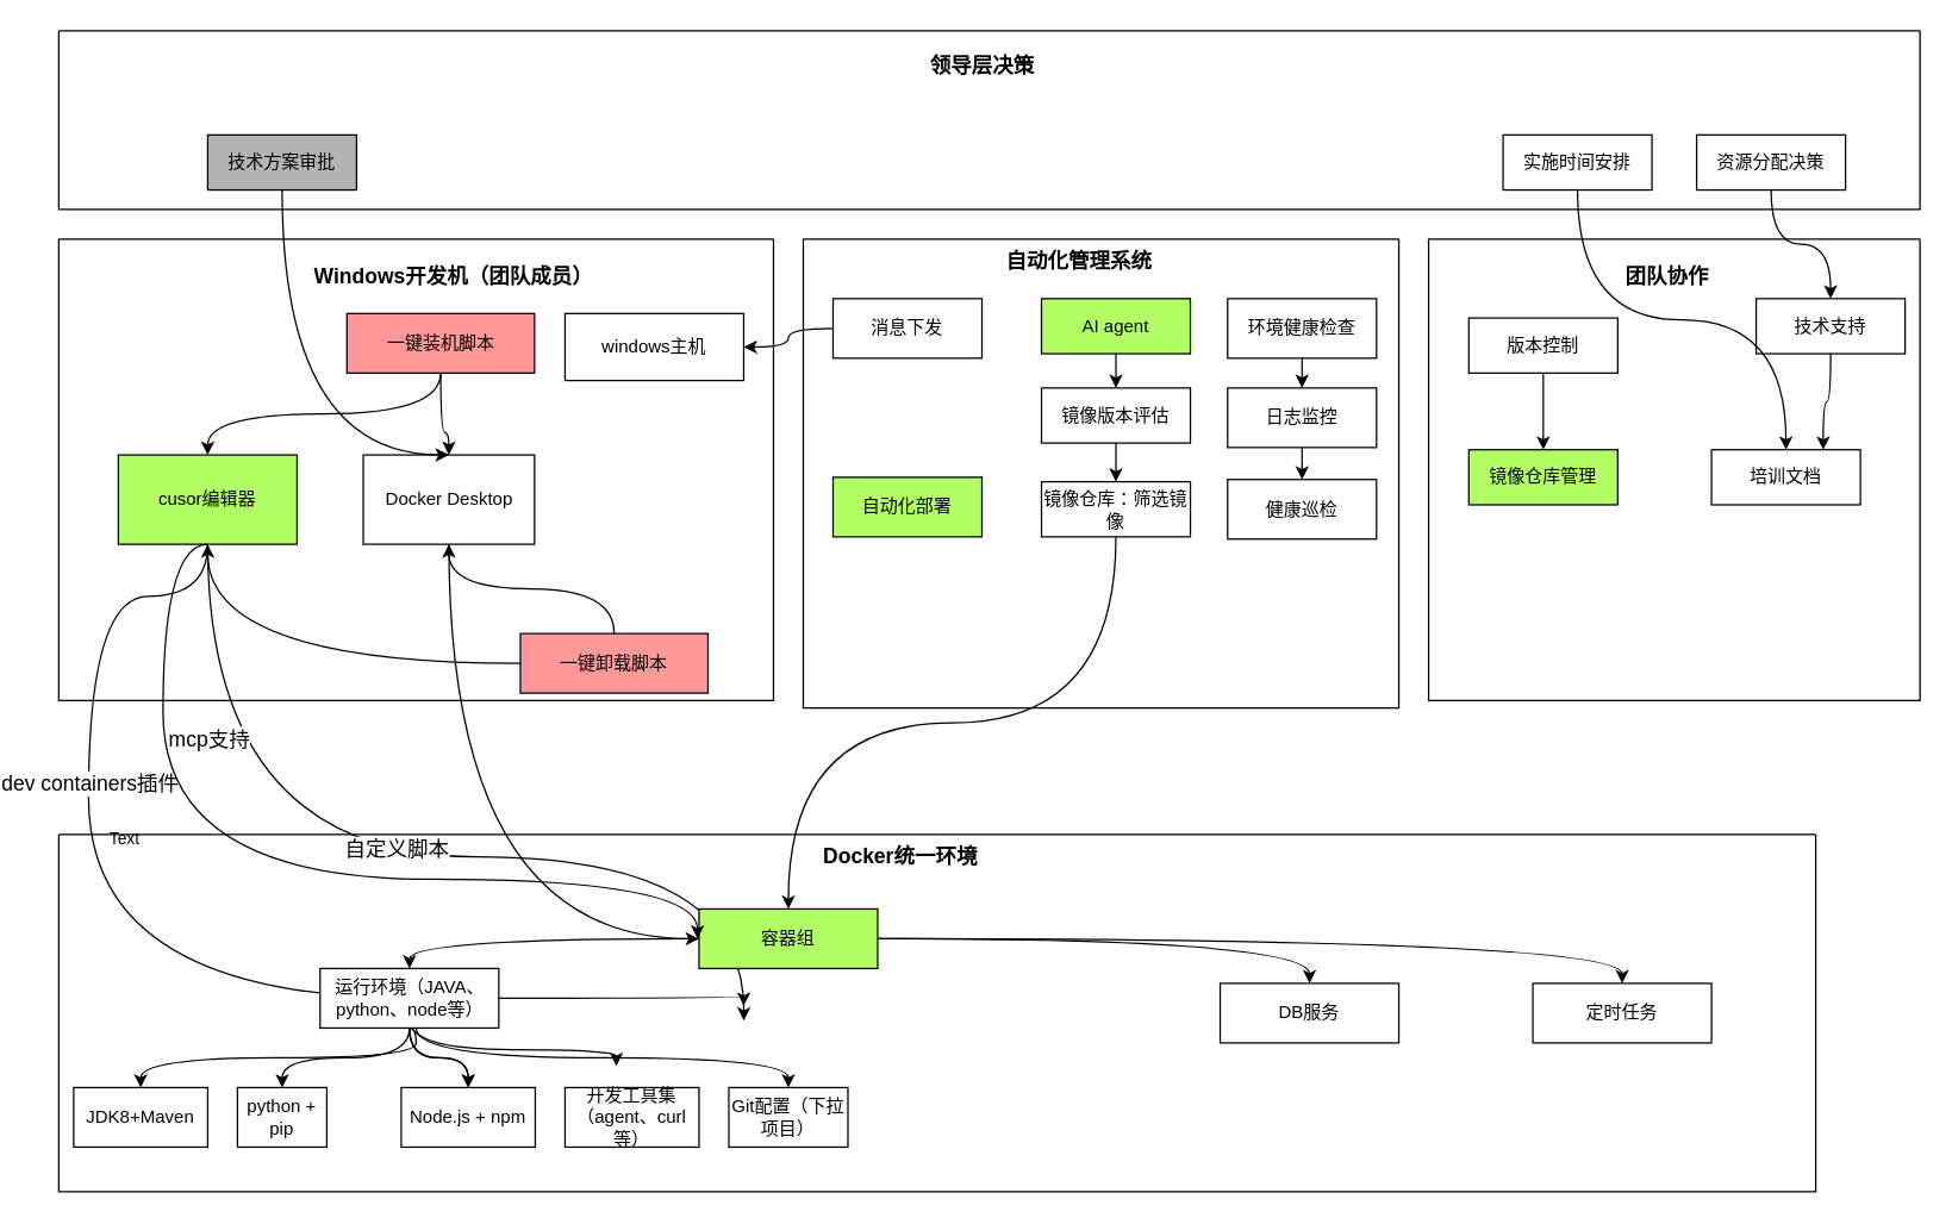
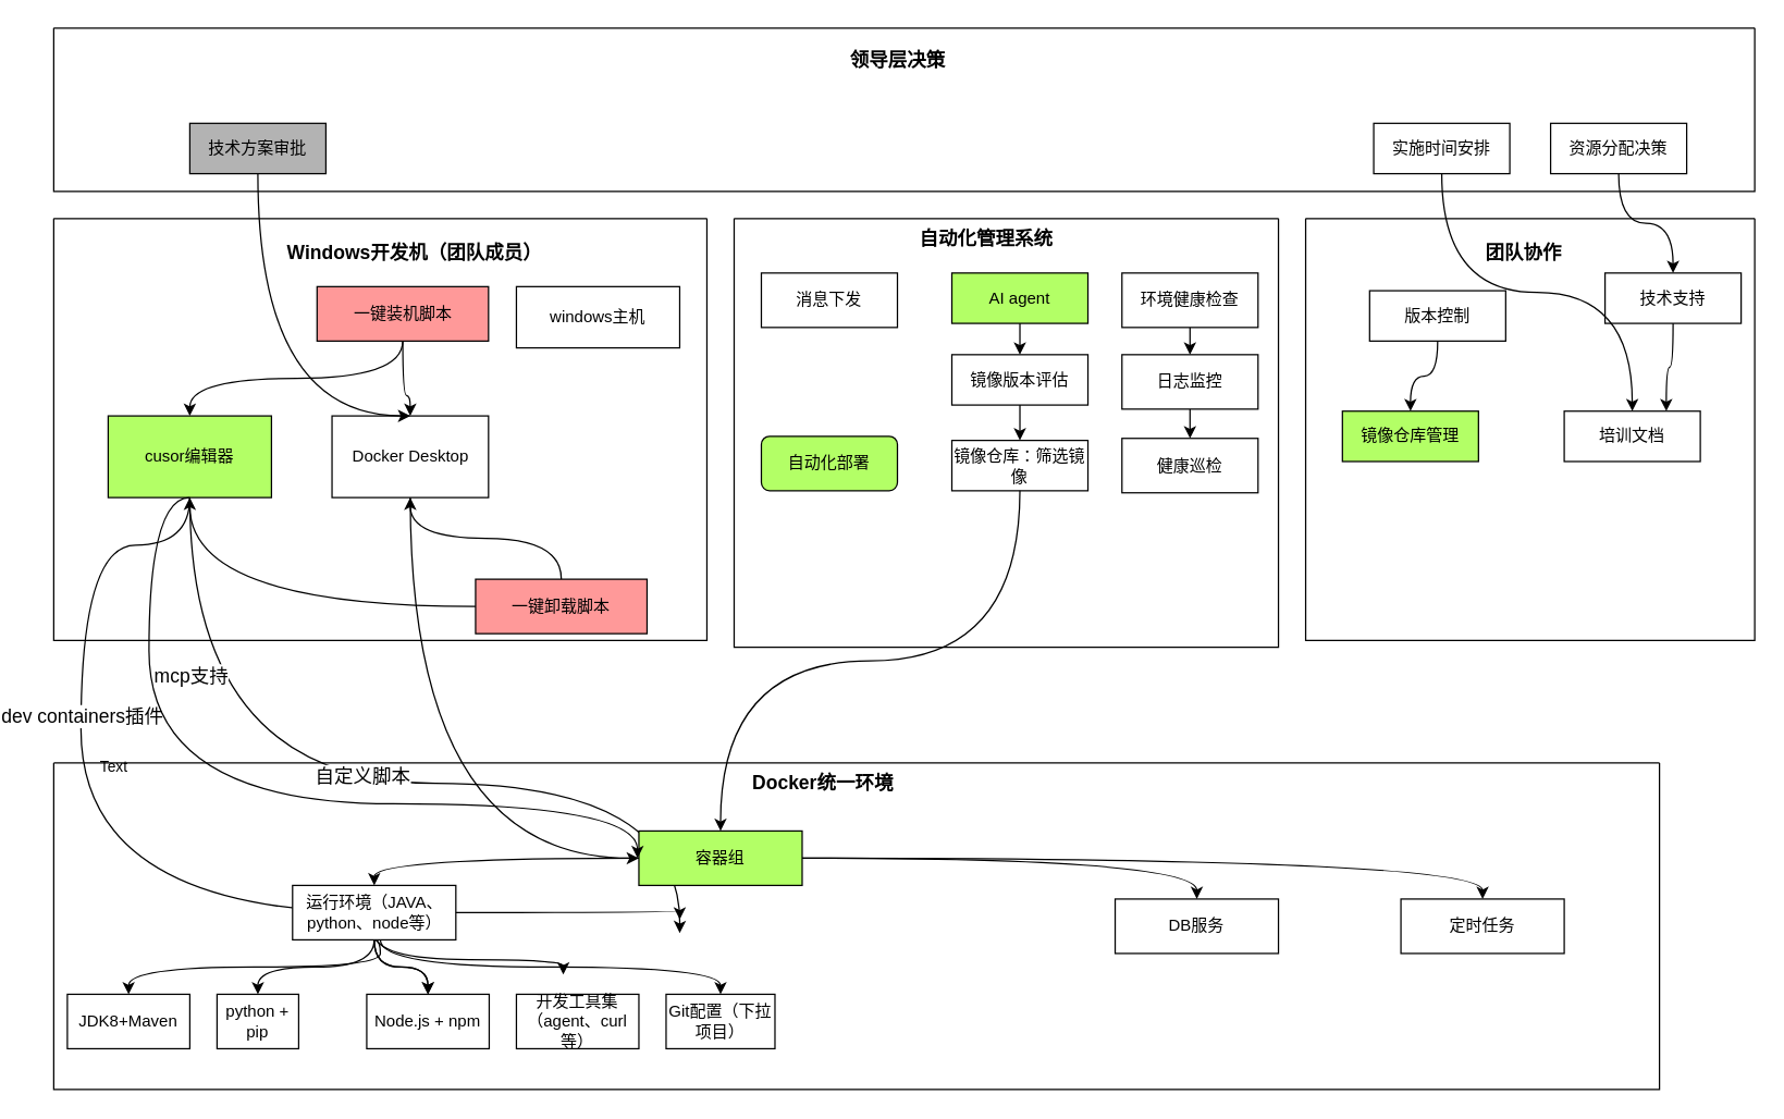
- <mxCell id="61" style="edgeStyle=orthogonalEdgeStyle;curved=1;rounded=0;orthogonalLoop=1;jettySize=auto;html=1;" edge="1" parent="1" source="57" target="17"><mxGeometry relative="1" as="geometry" /></mxCell>
- <mxCell id="64" value="版本控制" style="whiteSpace=wrap;html=1;" vertex="1" parent="62"><mxGeometry x="27" y="53" width="100" height="37" as="geometry" /></mxCell>
+ <mxCell id="64" value="版本控制" style="whiteSpace=wrap;html=1;" vertex="1" parent="62"><mxGeometry x="47" y="53" width="100" height="37" as="geometry" /></mxCell>
- <mxCell id="58" value="自动化部署" style="whiteSpace=wrap;html=1;fillColor=#B3FF66;" vertex="1" parent="46"><mxGeometry x="20" y="160" width="100" height="40" as="geometry" /></mxCell>
+ <mxCell id="58" value="自动化部署" style="whiteSpace=wrap;html=1;fillColor=#B3FF66;rounded=1;" vertex="1" parent="46"><mxGeometry x="20" y="160" width="100" height="40" as="geometry" /></mxCell>
